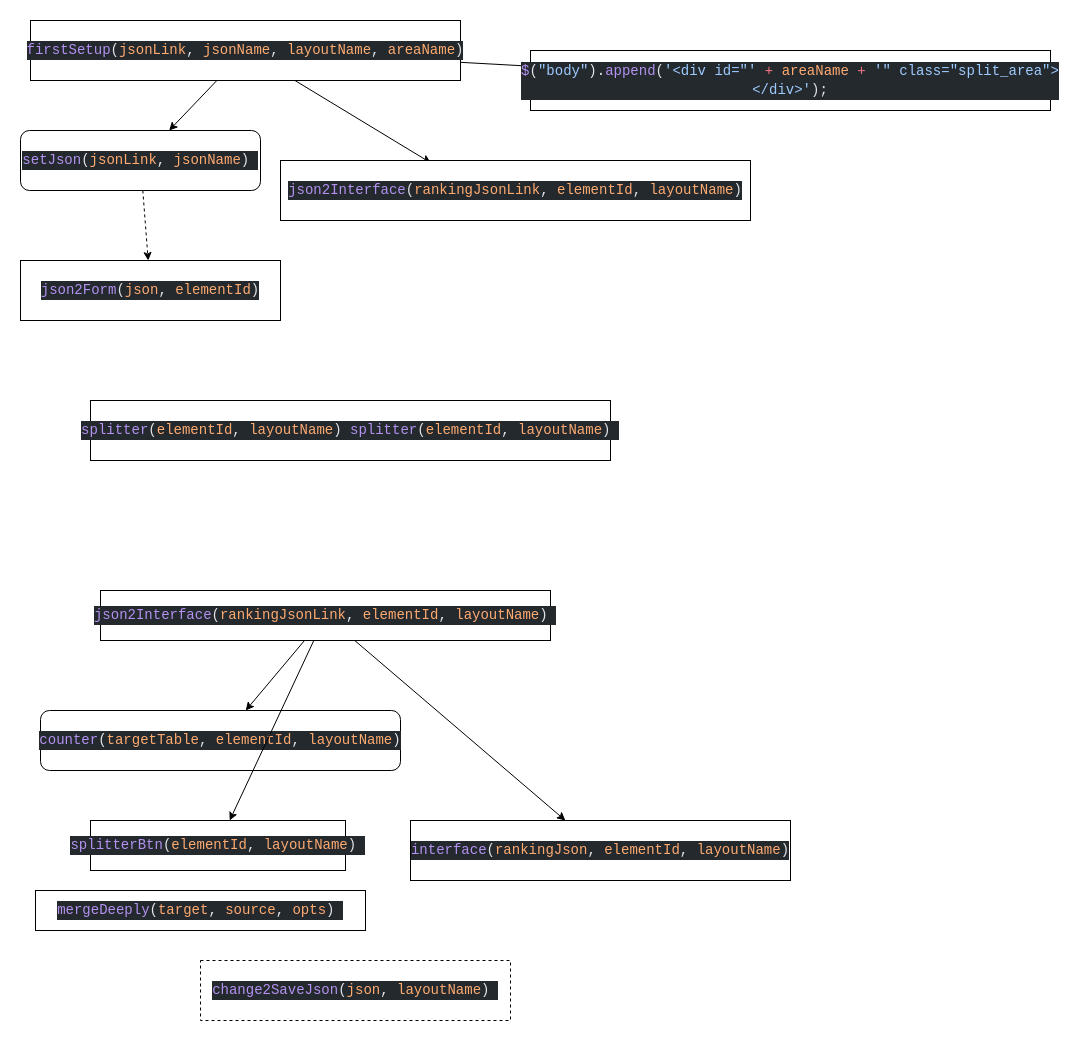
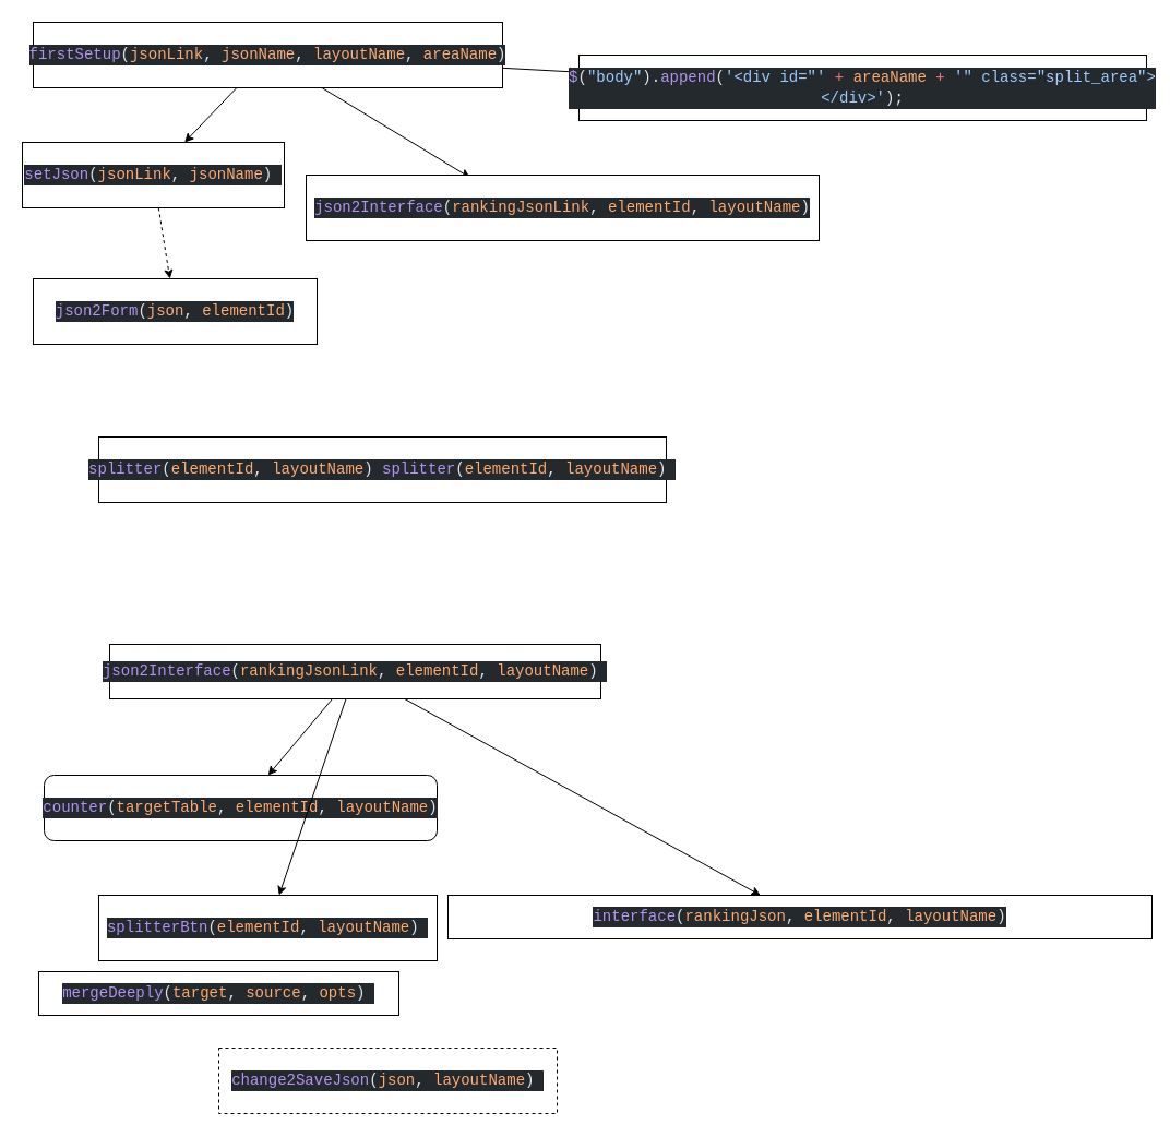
- <mxCell id="7" value="&lt;div style=&quot;color: rgb(225 , 228 , 232) ; background-color: rgb(36 , 41 , 46) ; font-family: &amp;#34;consolas&amp;#34; , &amp;#34;courier new&amp;#34; , monospace ; font-size: 14px ; line-height: 19px&quot;&gt;&lt;div style=&quot;font-family: &amp;#34;consolas&amp;#34; , &amp;#34;courier new&amp;#34; , monospace ; line-height: 19px&quot;&gt;&lt;span style=&quot;color: #b392f0&quot;&gt;setJson&lt;/span&gt;(&lt;span style=&quot;color: #ffab70&quot;&gt;jsonLink&lt;/span&gt;,&amp;nbsp;&lt;span style=&quot;color: #ffab70&quot;&gt;jsonName&lt;/span&gt;)&amp;nbsp;&lt;/div&gt;&lt;/div&gt;" style="whiteSpace=wrap;html=1;rounded=1;" parent="1" vertex="1"><mxGeometry x="20" y="130" width="240" height="60" as="geometry" /></mxCell>
+ <mxCell id="7" value="&lt;div style=&quot;color: rgb(225 , 228 , 232) ; background-color: rgb(36 , 41 , 46) ; font-family: &amp;#34;consolas&amp;#34; , &amp;#34;courier new&amp;#34; , monospace ; font-size: 14px ; line-height: 19px&quot;&gt;&lt;div style=&quot;font-family: &amp;#34;consolas&amp;#34; , &amp;#34;courier new&amp;#34; , monospace ; line-height: 19px&quot;&gt;&lt;span style=&quot;color: #b392f0&quot;&gt;setJson&lt;/span&gt;(&lt;span style=&quot;color: #ffab70&quot;&gt;jsonLink&lt;/span&gt;,&amp;nbsp;&lt;span style=&quot;color: #ffab70&quot;&gt;jsonName&lt;/span&gt;)&amp;nbsp;&lt;/div&gt;&lt;/div&gt;" style="rounded=0;whiteSpace=wrap;html=1;" parent="1" vertex="1"><mxGeometry x="20" y="130" width="240" height="60" as="geometry" /></mxCell>
- <mxCell id="17" value="&lt;div style=&quot;color: rgb(225 , 228 , 232) ; background-color: rgb(36 , 41 , 46) ; font-family: &amp;#34;consolas&amp;#34; , &amp;#34;courier new&amp;#34; , monospace ; font-size: 14px ; line-height: 19px&quot;&gt;&lt;span style=&quot;color: #b392f0&quot;&gt;json2Form&lt;/span&gt;(&lt;span style=&quot;color: #ffab70&quot;&gt;json&lt;/span&gt;,&amp;nbsp;&lt;span style=&quot;color: #ffab70&quot;&gt;elementId&lt;/span&gt;)&lt;/div&gt;" style="rounded=0;whiteSpace=wrap;html=1;" parent="1" vertex="1"><mxGeometry x="20" y="260" width="260" height="60" as="geometry" /></mxCell>
+ <mxCell id="17" value="&lt;div style=&quot;color: rgb(225 , 228 , 232) ; background-color: rgb(36 , 41 , 46) ; font-family: &amp;#34;consolas&amp;#34; , &amp;#34;courier new&amp;#34; , monospace ; font-size: 14px ; line-height: 19px&quot;&gt;&lt;span style=&quot;color: #b392f0&quot;&gt;json2Form&lt;/span&gt;(&lt;span style=&quot;color: #ffab70&quot;&gt;json&lt;/span&gt;,&amp;nbsp;&lt;span style=&quot;color: #ffab70&quot;&gt;elementId&lt;/span&gt;)&lt;/div&gt;" style="rounded=0;whiteSpace=wrap;html=1;" parent="1" vertex="1"><mxGeometry x="30" y="255" width="260" height="60" as="geometry" /></mxCell>
- <mxCell id="18" value="&lt;div style=&quot;color: rgb(225 , 228 , 232) ; background-color: rgb(36 , 41 , 46) ; font-family: &amp;#34;consolas&amp;#34; , &amp;#34;courier new&amp;#34; , monospace ; font-size: 14px ; line-height: 19px&quot;&gt;&lt;span style=&quot;color: #b392f0&quot;&gt;splitterBtn&lt;/span&gt;(&lt;span style=&quot;color: #ffab70&quot;&gt;elementId&lt;/span&gt;,&amp;nbsp;&lt;span style=&quot;color: #ffab70&quot;&gt;layoutName&lt;/span&gt;)&amp;nbsp;&lt;/div&gt;" style="rounded=0;whiteSpace=wrap;html=1;" vertex="1" parent="1"><mxGeometry x="90" y="820" width="255" height="50" as="geometry" /></mxCell>
+ <mxCell id="18" value="&lt;div style=&quot;color: rgb(225 , 228 , 232) ; background-color: rgb(36 , 41 , 46) ; font-family: &amp;#34;consolas&amp;#34; , &amp;#34;courier new&amp;#34; , monospace ; font-size: 14px ; line-height: 19px&quot;&gt;&lt;span style=&quot;color: #b392f0&quot;&gt;splitterBtn&lt;/span&gt;(&lt;span style=&quot;color: #ffab70&quot;&gt;elementId&lt;/span&gt;,&amp;nbsp;&lt;span style=&quot;color: #ffab70&quot;&gt;layoutName&lt;/span&gt;)&amp;nbsp;&lt;/div&gt;" style="rounded=0;whiteSpace=wrap;html=1;" vertex="1" parent="1"><mxGeometry x="90" y="820" width="310" height="60" as="geometry" /></mxCell>
- <mxCell id="12" value="&lt;div style=&quot;color: rgb(225 , 228 , 232) ; background-color: rgb(36 , 41 , 46) ; font-family: &amp;#34;consolas&amp;#34; , &amp;#34;courier new&amp;#34; , monospace ; font-size: 14px ; line-height: 19px&quot;&gt;&lt;span style=&quot;color: #b392f0&quot;&gt;interface&lt;/span&gt;(&lt;span style=&quot;color: #ffab70&quot;&gt;rankingJson&lt;/span&gt;,&amp;nbsp;&lt;span style=&quot;color: #ffab70&quot;&gt;elementId&lt;/span&gt;,&amp;nbsp;&lt;span style=&quot;color: #ffab70&quot;&gt;layoutName&lt;/span&gt;)&lt;/div&gt;" style="rounded=0;whiteSpace=wrap;html=1;" parent="1" vertex="1"><mxGeometry x="410" y="820" width="380" height="60" as="geometry" /></mxCell>
+ <mxCell id="12" value="&lt;div style=&quot;color: rgb(225 , 228 , 232) ; background-color: rgb(36 , 41 , 46) ; font-family: &amp;#34;consolas&amp;#34; , &amp;#34;courier new&amp;#34; , monospace ; font-size: 14px ; line-height: 19px&quot;&gt;&lt;span style=&quot;color: #b392f0&quot;&gt;interface&lt;/span&gt;(&lt;span style=&quot;color: #ffab70&quot;&gt;rankingJson&lt;/span&gt;,&amp;nbsp;&lt;span style=&quot;color: #ffab70&quot;&gt;elementId&lt;/span&gt;,&amp;nbsp;&lt;span style=&quot;color: #ffab70&quot;&gt;layoutName&lt;/span&gt;)&lt;/div&gt;" style="rounded=0;whiteSpace=wrap;html=1;" parent="1" vertex="1"><mxGeometry x="410" y="820" width="645" height="40" as="geometry" /></mxCell>
